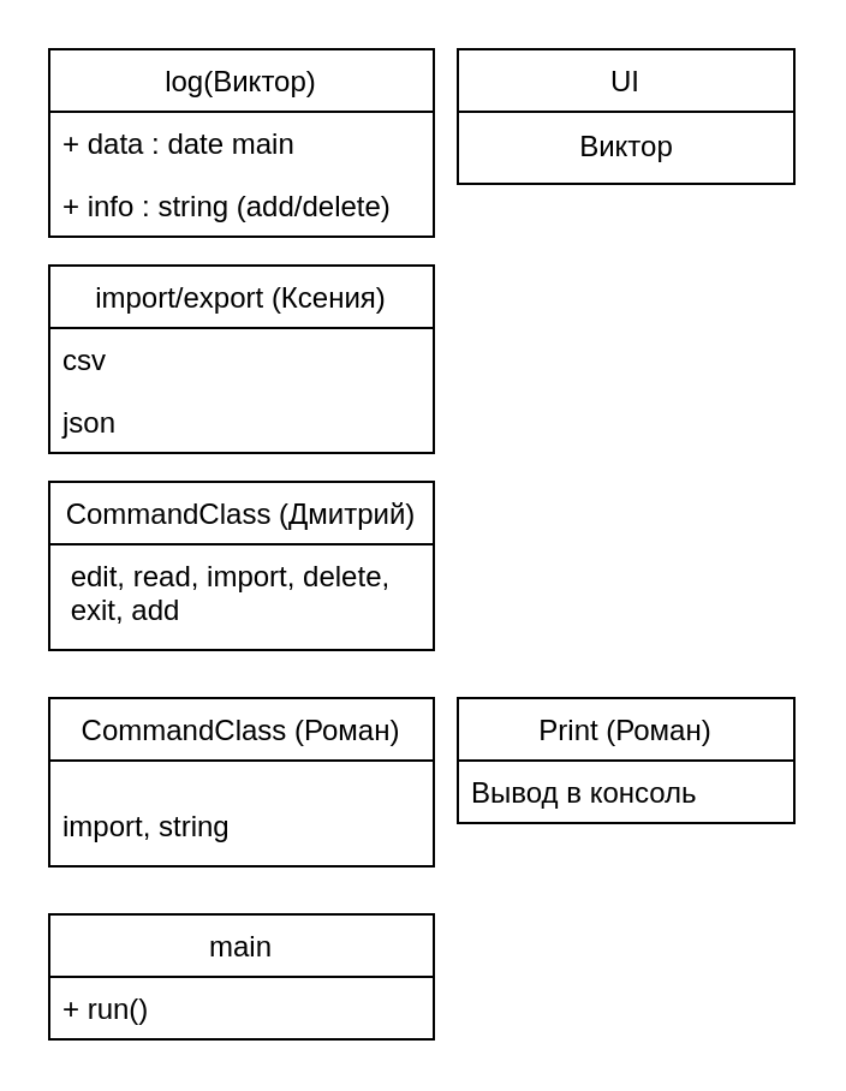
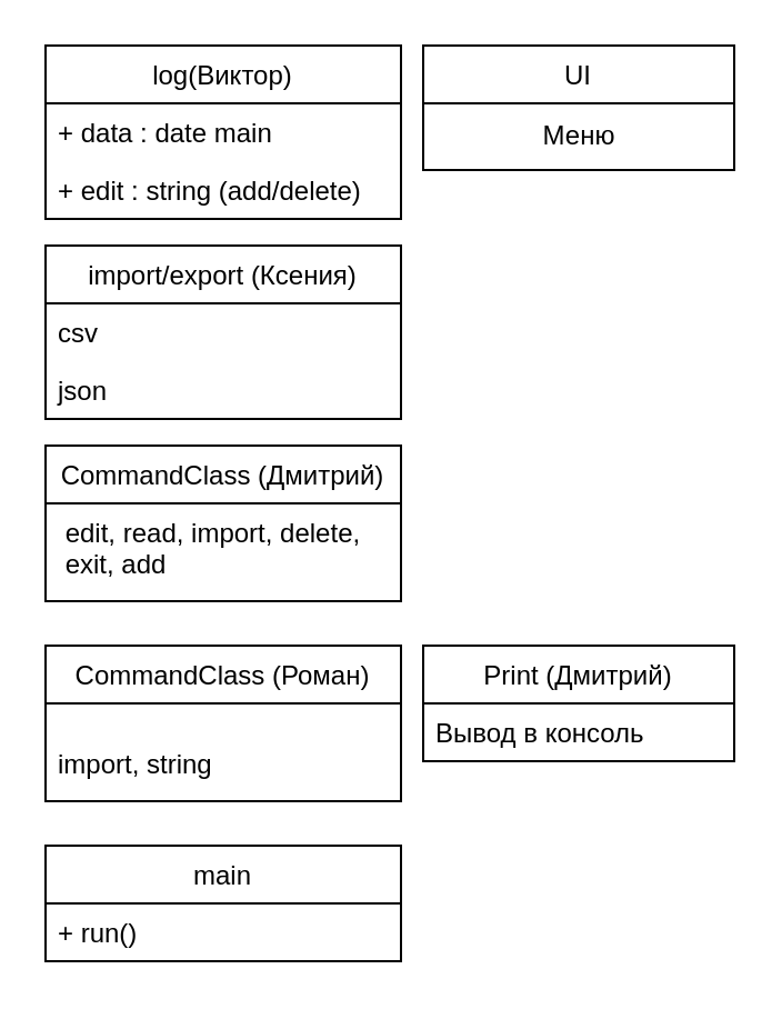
- <mxCell id="11" value="Виктор" style="text;html=1;align=center;verticalAlign=middle;resizable=0;points=[];autosize=1;strokeColor=none;fillColor=none;" vertex="1" parent="10"><mxGeometry y="26" width="140" height="30" as="geometry" /></mxCell>
+ <mxCell id="11" value="Меню" style="text;html=1;align=center;verticalAlign=middle;resizable=0;points=[];autosize=1;strokeColor=none;fillColor=none;" vertex="1" parent="10"><mxGeometry y="26" width="140" height="30" as="geometry" /></mxCell>
- <mxCell id="6" value="+ info : string (add/delete)" style="text;strokeColor=none;fillColor=none;align=left;verticalAlign=top;spacingLeft=4;spacingRight=4;overflow=hidden;rotatable=0;points=[[0,0.5],[1,0.5]];portConstraint=eastwest;" vertex="1" parent="4"><mxGeometry y="52" width="160" height="26" as="geometry" /></mxCell>
+ <mxCell id="6" value="+ edit : string (add/delete)" style="text;strokeColor=none;fillColor=none;align=left;verticalAlign=top;spacingLeft=4;spacingRight=4;overflow=hidden;rotatable=0;points=[[0,0.5],[1,0.5]];portConstraint=eastwest;" vertex="1" parent="4"><mxGeometry y="52" width="160" height="26" as="geometry" /></mxCell>
- <mxCell id="14" value="Print (Роман)" style="swimlane;fontStyle=0;childLayout=stackLayout;horizontal=1;startSize=26;fillColor=none;horizontalStack=0;resizeParent=1;resizeParentMax=0;resizeLast=0;collapsible=1;marginBottom=0;" vertex="1" parent="1"><mxGeometry x="190" y="290" width="140" height="52" as="geometry" /></mxCell>
+ <mxCell id="14" value="Print (Дмитрий)" style="swimlane;fontStyle=0;childLayout=stackLayout;horizontal=1;startSize=26;fillColor=none;horizontalStack=0;resizeParent=1;resizeParentMax=0;resizeLast=0;collapsible=1;marginBottom=0;" vertex="1" parent="1"><mxGeometry x="190" y="290" width="140" height="52" as="geometry" /></mxCell>
